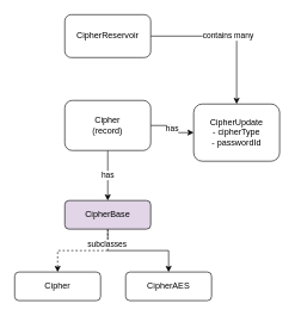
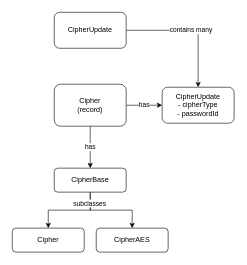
- <mxCell id="7" value="CipherReservoir" style="rounded=1;whiteSpace=wrap;html=1;" vertex="1" parent="1"><mxGeometry x="90" y="20" width="120" height="60" as="geometry" /></mxCell>
+ <mxCell id="7" value="CipherUpdate" style="rounded=1;whiteSpace=wrap;html=1;" vertex="1" parent="1"><mxGeometry x="90" y="20" width="120" height="60" as="geometry" /></mxCell>
- <mxCell id="5" value="CipherUpdate&lt;br&gt;- cipherType&lt;br&gt;- passwordId" style="rounded=1;whiteSpace=wrap;html=1;" vertex="1" parent="1"><mxGeometry x="270" y="145" width="120" height="80" as="geometry" /></mxCell>
+ <mxCell id="5" value="CipherUpdate&lt;br&gt;- cipherType&lt;br&gt;- passwordId" style="rounded=1;whiteSpace=wrap;html=1;" vertex="1" parent="1"><mxGeometry x="270" y="145" width="120" height="60" as="geometry" /></mxCell>
- <mxCell id="11" value="CipherBase" style="rounded=1;whiteSpace=wrap;html=1;fillColor=#e1d5e7;" vertex="1" parent="1"><mxGeometry x="90" y="280" width="120" height="40" as="geometry" /></mxCell>
+ <mxCell id="11" value="CipherBase" style="rounded=1;whiteSpace=wrap;html=1;" vertex="1" parent="1"><mxGeometry x="90" y="280" width="120" height="40" as="geometry" /></mxCell>
- <mxCell id="8" style="edgeStyle=orthogonalEdgeStyle;rounded=0;orthogonalLoop=1;jettySize=auto;html=1;dashed=1;" edge="1" parent="1" source="11" target="12"><mxGeometry relative="1" as="geometry" /></mxCell>
+ <mxCell id="8" style="edgeStyle=orthogonalEdgeStyle;rounded=0;orthogonalLoop=1;jettySize=auto;html=1;" edge="1" parent="1" source="11" target="12"><mxGeometry relative="1" as="geometry" /></mxCell>
- <mxCell id="13" value="CipherAES" style="rounded=1;whiteSpace=wrap;html=1;" vertex="1" parent="1"><mxGeometry x="175" y="380" width="120" height="40" as="geometry" /></mxCell>
+ <mxCell id="13" value="CipherAES" style="rounded=1;whiteSpace=wrap;html=1;" vertex="1" parent="1"><mxGeometry x="160" y="380" width="120" height="40" as="geometry" /></mxCell>
